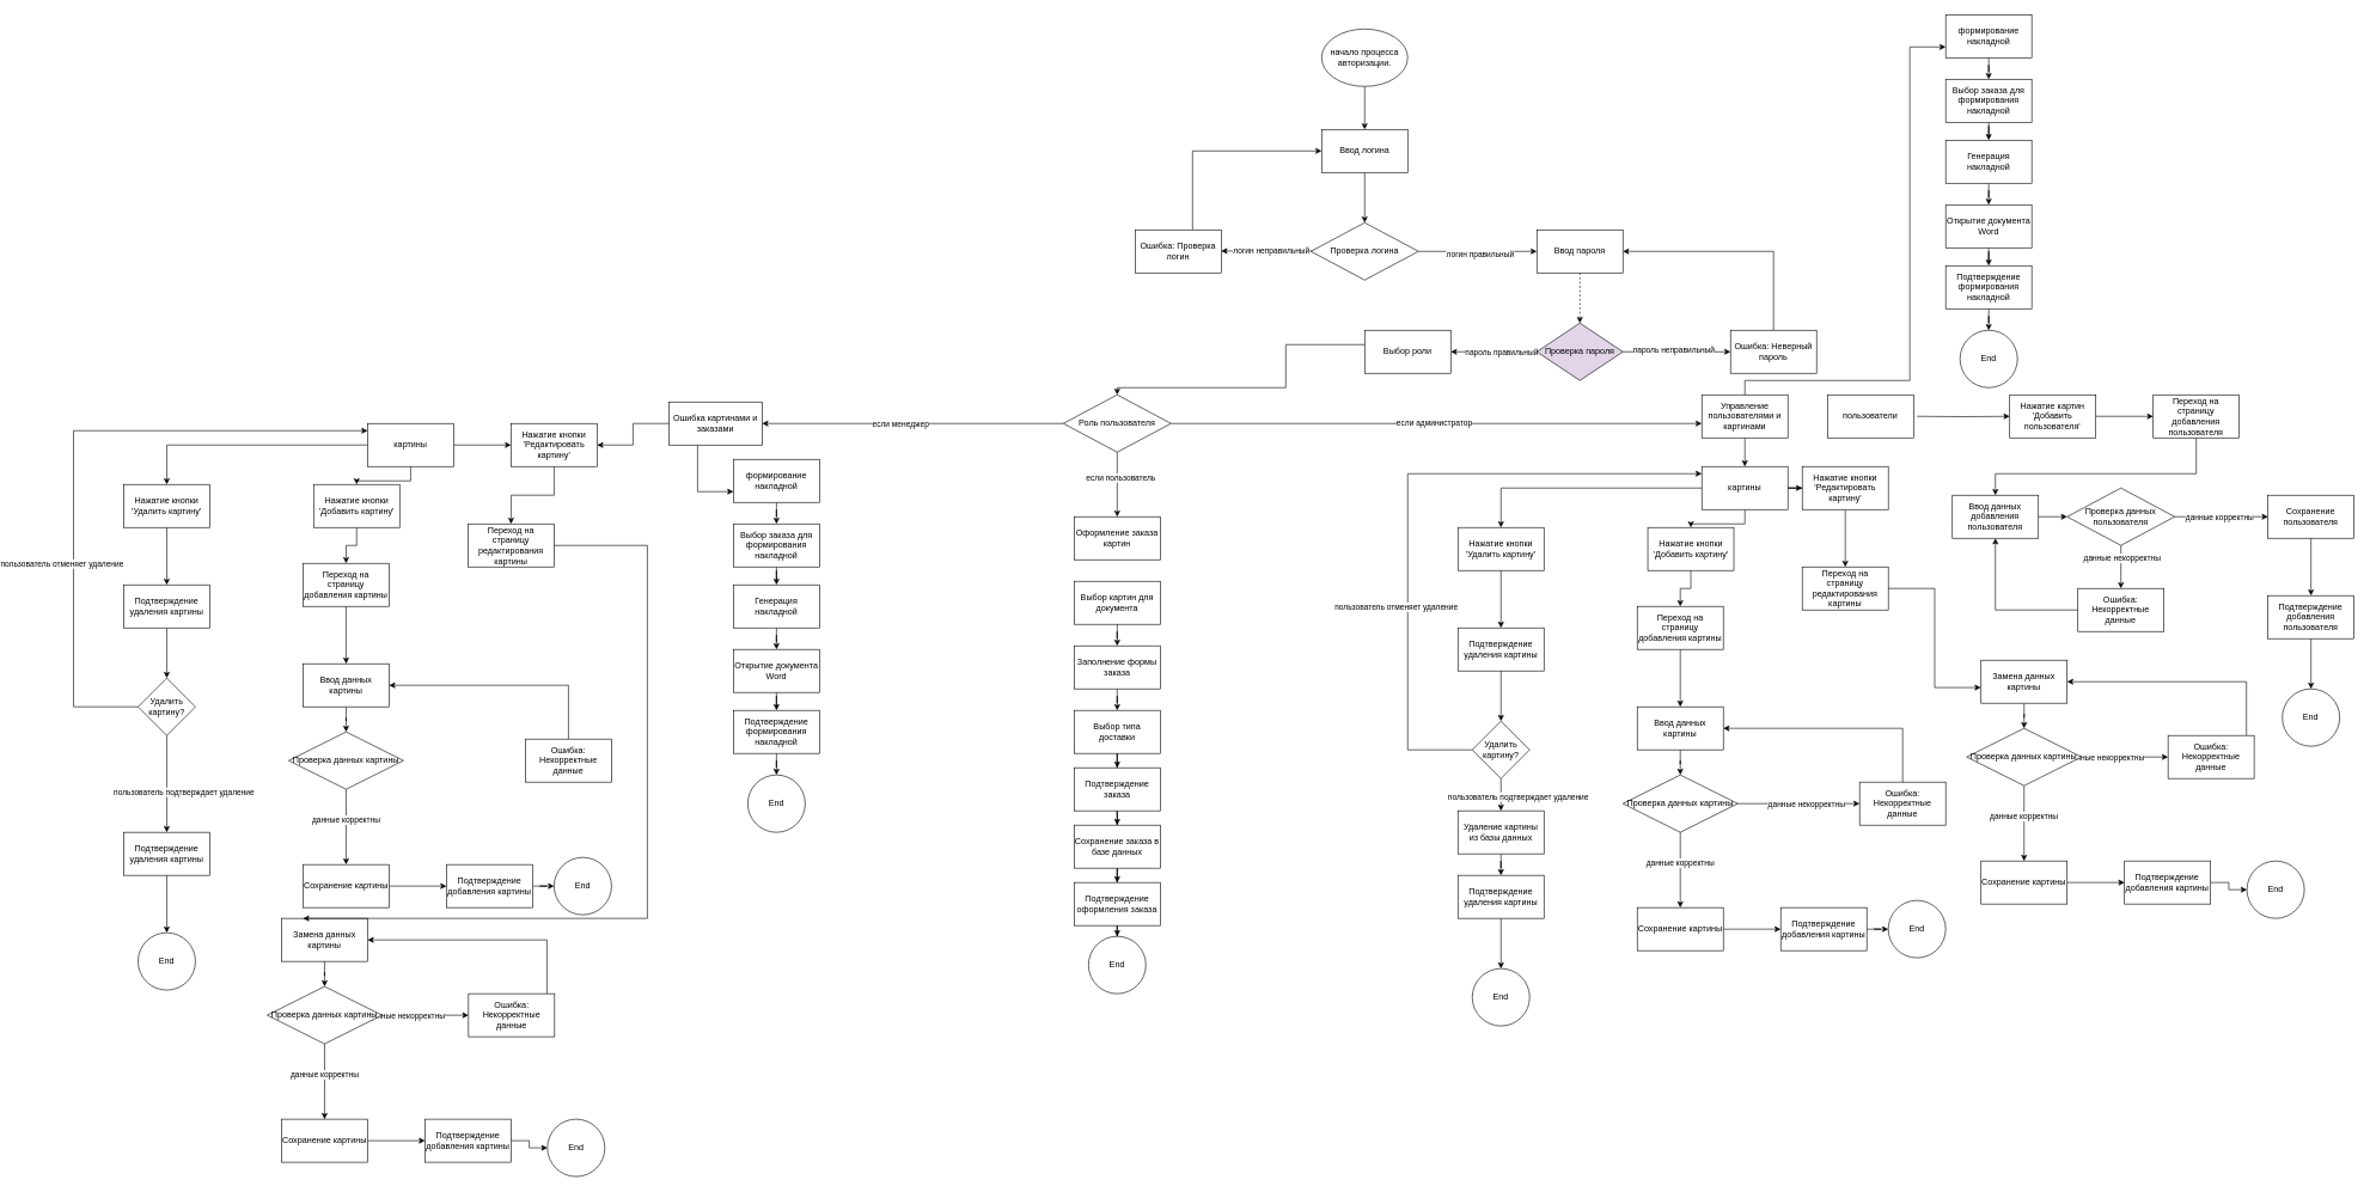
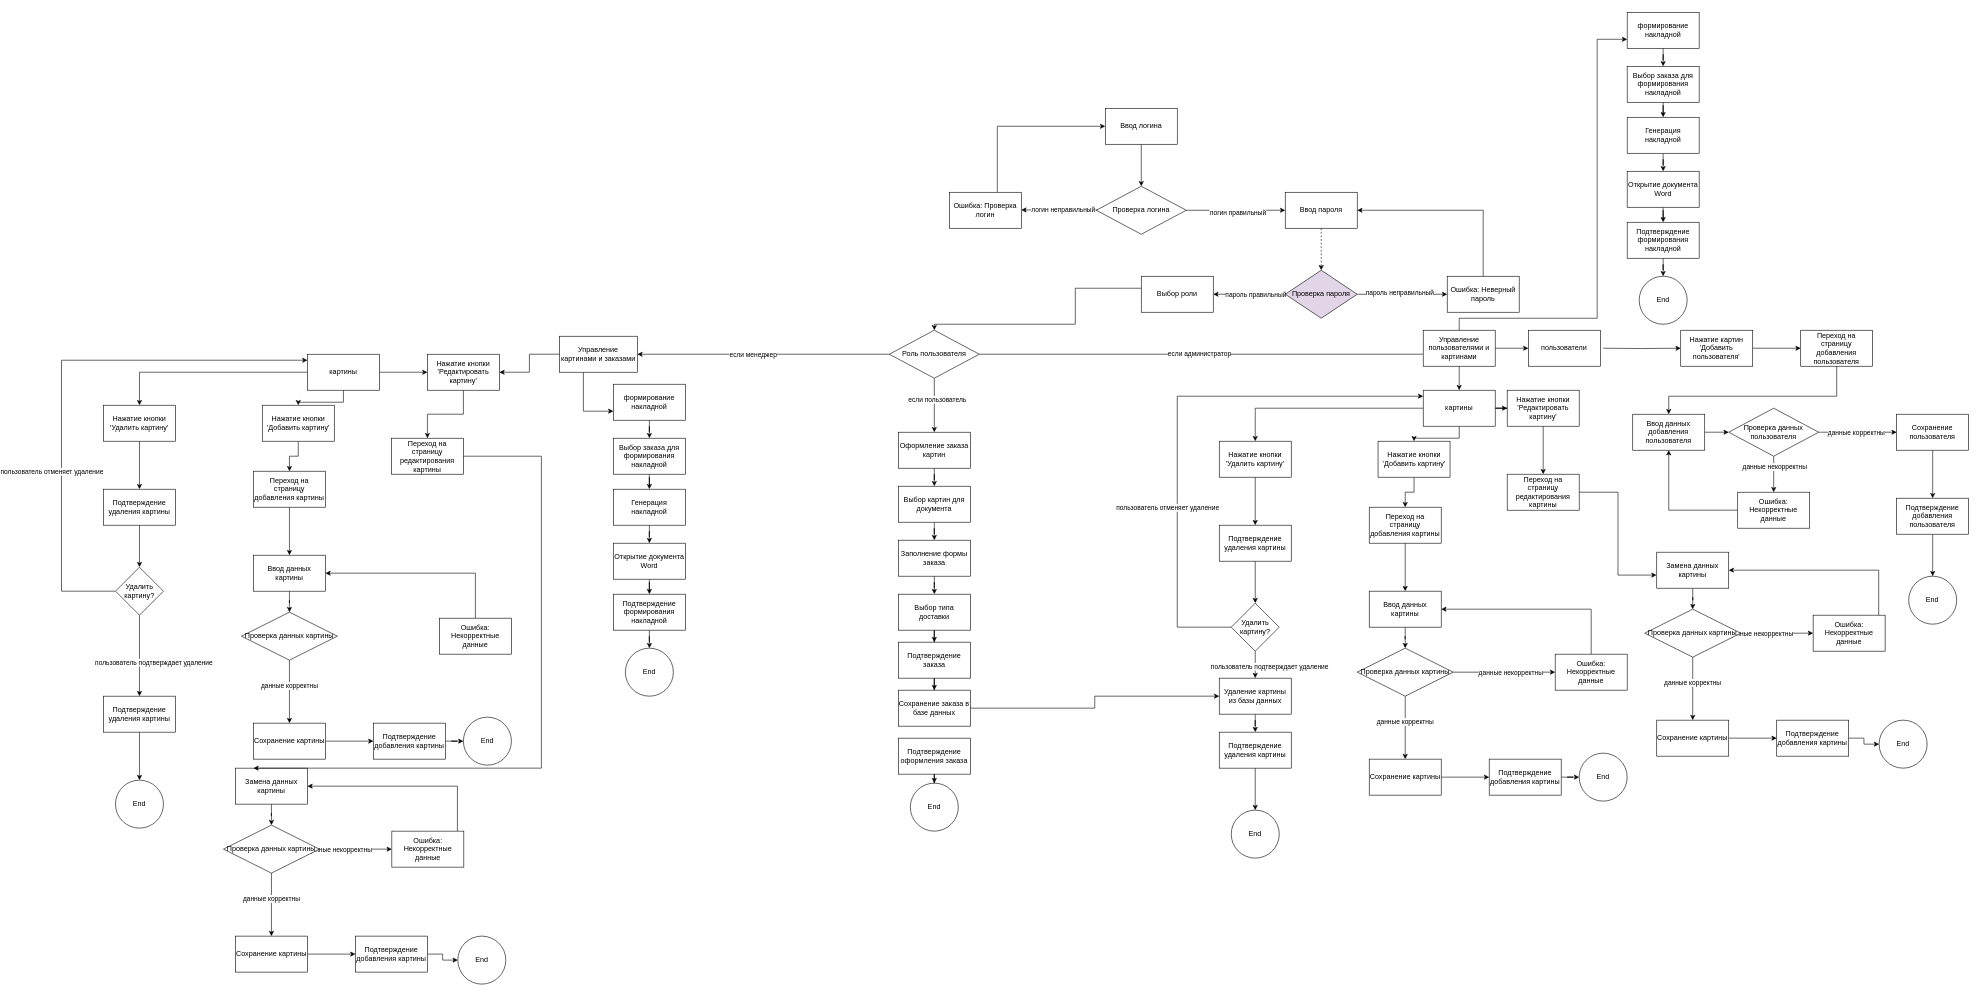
- <mxCell id="3" value="&lt;p class=&quot;&quot; data-end=&quot;845&quot; data-start=&quot;799&quot;&gt;начало процесса авторизации.&lt;/p&gt;" style="ellipse;whiteSpace=wrap;html=1;" vertex="1" parent="1"><mxGeometry x="1760" y="40" width="120" height="80" as="geometry" /></mxCell>
- <mxCell id="2" style="edgeStyle=orthogonalEdgeStyle;rounded=0;orthogonalLoop=1;jettySize=auto;html=1;" edge="1" parent="1" source="3" target="5"><mxGeometry relative="1" as="geometry" /></mxCell>
+ <mxCell id="34" value="" style="edgeStyle=orthogonalEdgeStyle;rounded=0;orthogonalLoop=1;jettySize=auto;html=1;" edge="1" parent="1" source="36" target="79"><mxGeometry relative="1" as="geometry" /></mxCell>
- <mxCell id="38" value="Ошибка картинами и заказами" style="whiteSpace=wrap;html=1;" vertex="1" parent="1"><mxGeometry x="850" y="560" width="130" height="60" as="geometry" /></mxCell>
+ <mxCell id="38" value="Управление картинами и заказами" style="whiteSpace=wrap;html=1;" vertex="1" parent="1"><mxGeometry x="850" y="560" width="130" height="60" as="geometry" /></mxCell>
- <mxCell id="25" value="" style="edgeStyle=orthogonalEdgeStyle;rounded=0;orthogonalLoop=1;jettySize=auto;html=1;" edge="1" parent="1" source="31" target="36"><mxGeometry relative="1" as="geometry"><Array as="points"><mxPoint x="2335" y="560" /></Array></mxGeometry></mxCell>
+ <mxCell id="25" value="" style="edgeStyle=orthogonalEdgeStyle;rounded=0;orthogonalLoop=1;jettySize=auto;html=1;endArrow=none;" edge="1" parent="1" source="31" target="36"><mxGeometry relative="1" as="geometry"><Array as="points"><mxPoint x="2335" y="560" /></Array></mxGeometry></mxCell>
+ <mxCell id="39" value="" style="edgeStyle=orthogonalEdgeStyle;rounded=0;orthogonalLoop=1;jettySize=auto;html=1;" edge="1" parent="1" source="40" target="167"><mxGeometry relative="1" as="geometry" /></mxCell>
- <mxCell id="174" value="" style="edgeStyle=orthogonalEdgeStyle;rounded=0;orthogonalLoop=1;jettySize=auto;html=1;" edge="1" parent="1" source="175" target="177"><mxGeometry relative="1" as="geometry" /></mxCell>
+ <mxCell id="174" value="" style="edgeStyle=orthogonalEdgeStyle;rounded=0;orthogonalLoop=1;jettySize=auto;html=1;" edge="1" parent="1" source="175" target="109"><mxGeometry relative="1" as="geometry" /></mxCell>
